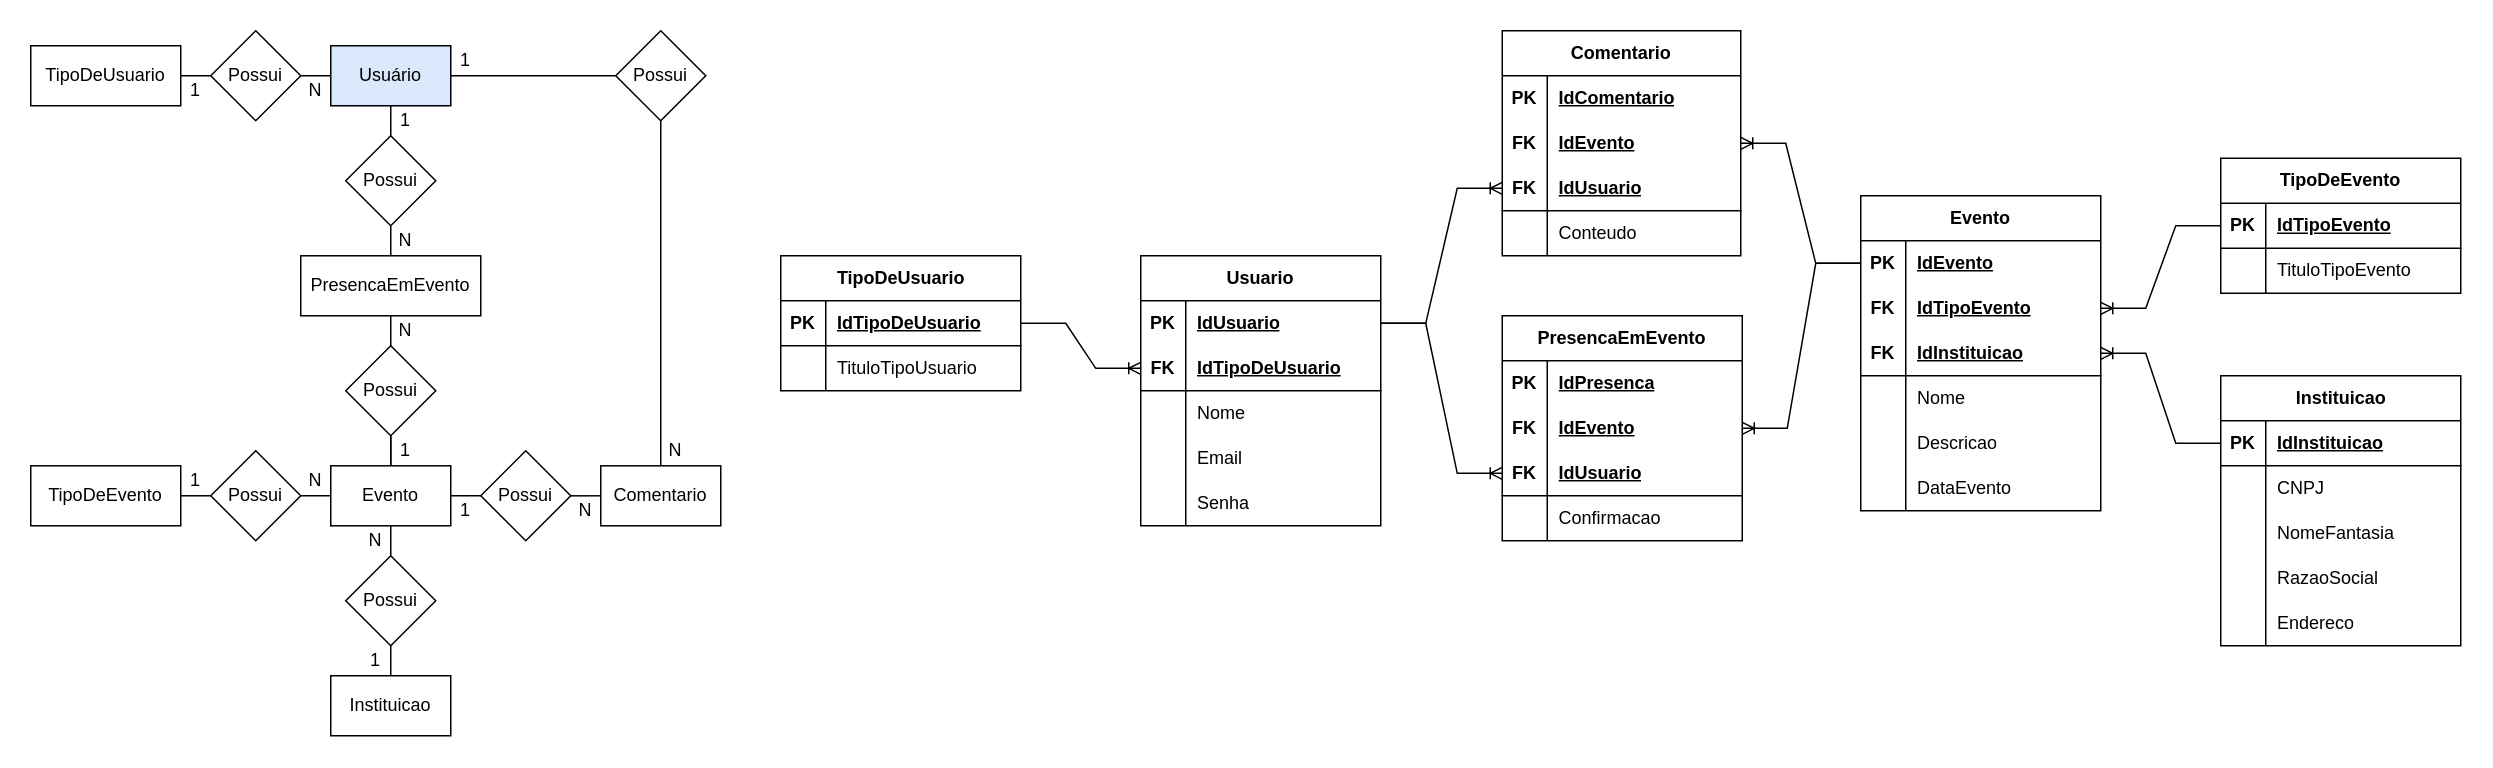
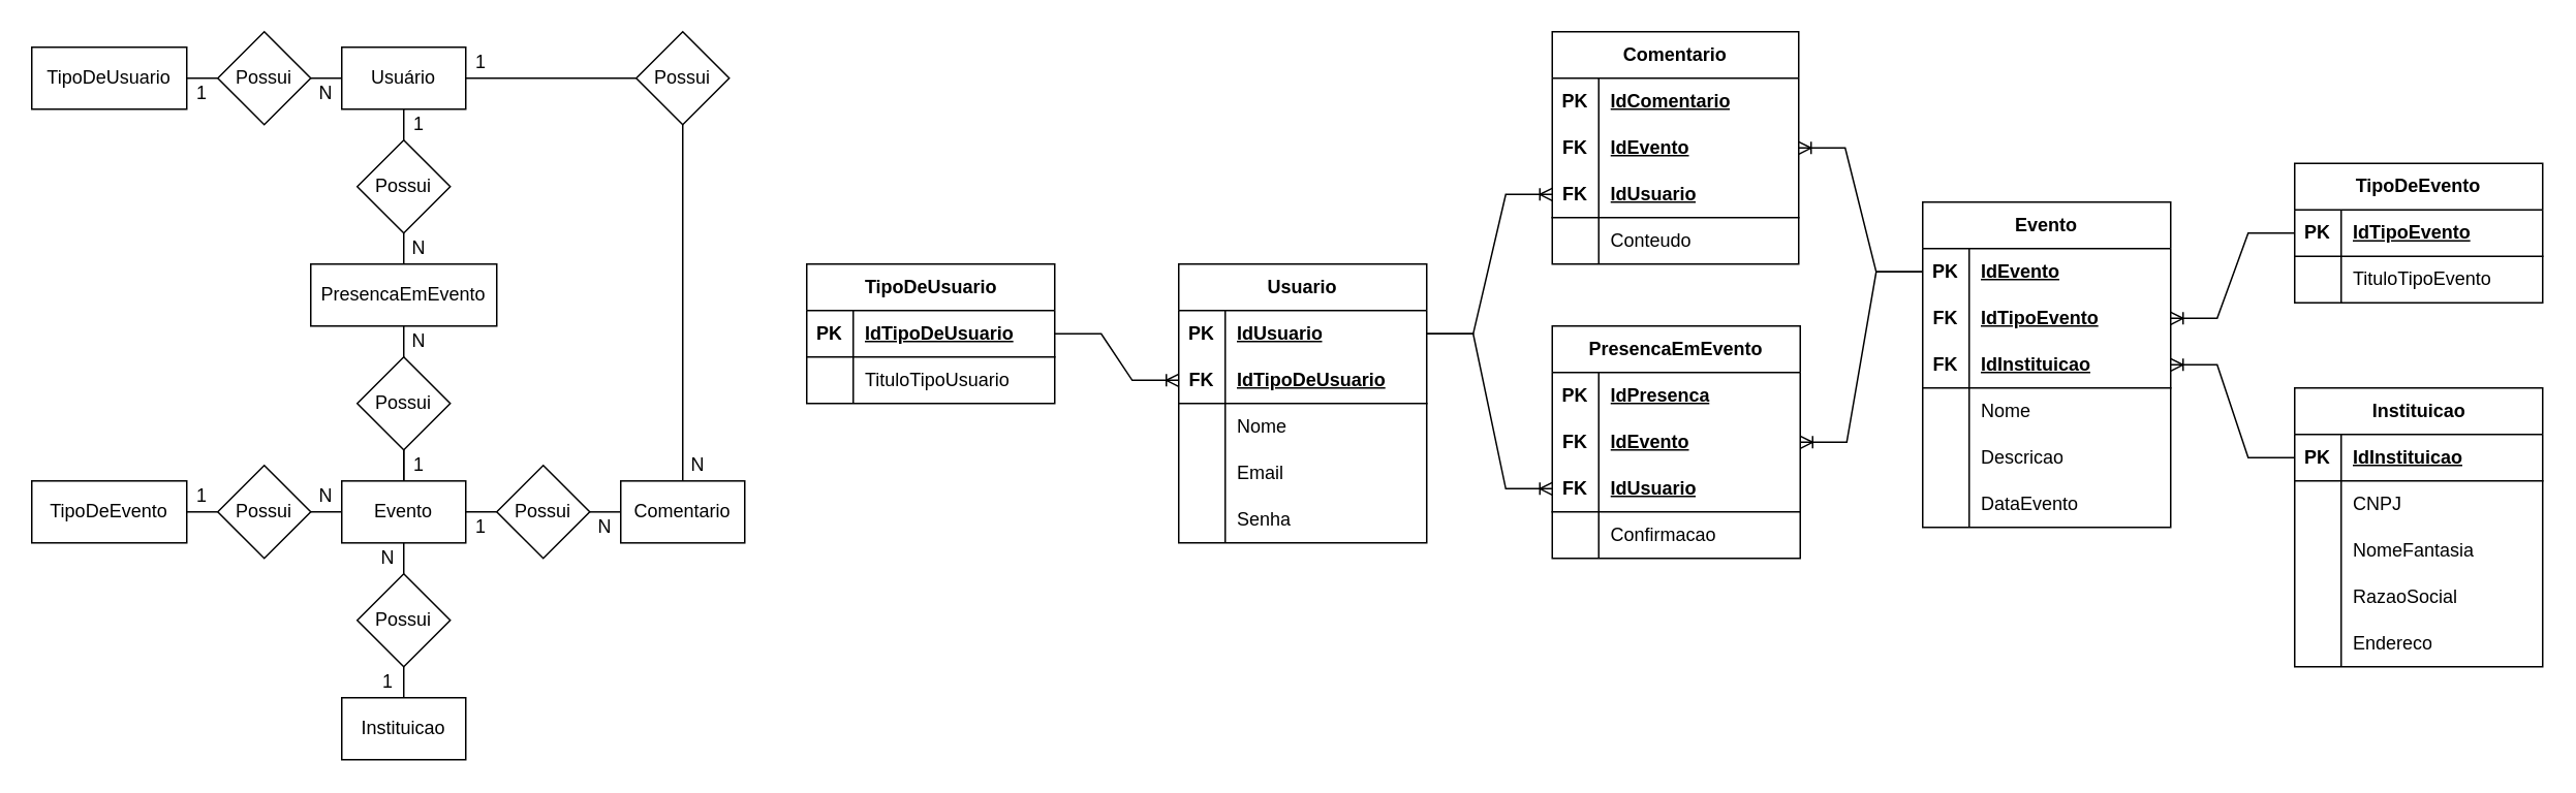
- <mxCell id="2" value="Usuário" style="rounded=0;whiteSpace=wrap;html=1;fontSize=12;fillColor=#dae8fc;" parent="1" vertex="1"><mxGeometry x="220" y="30" width="80" height="40" as="geometry" /></mxCell>
+ <mxCell id="2" value="Usuário" style="rounded=0;whiteSpace=wrap;html=1;fontSize=12;" parent="1" vertex="1"><mxGeometry x="220" y="30" width="80" height="40" as="geometry" /></mxCell>
